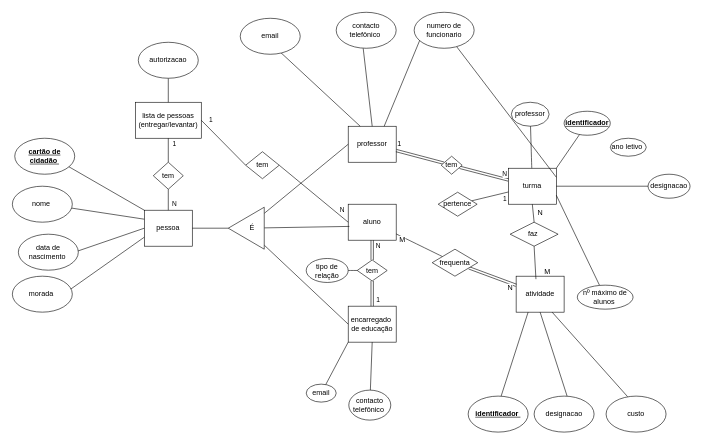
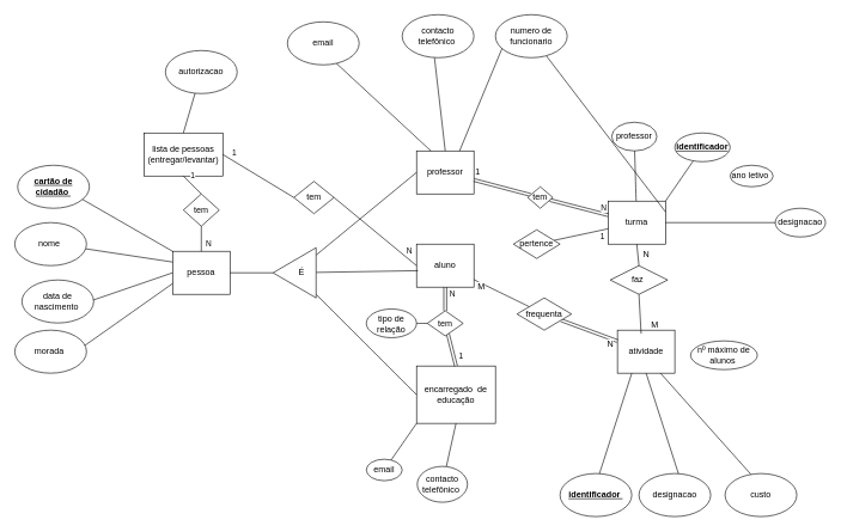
- <mxCell id="16" value="lista de pessoas (entregar/levantar)" style="rounded=0;whiteSpace=wrap;html=1;" parent="1" vertex="1"><mxGeometry x="225" y="170" width="110" height="60" as="geometry" /></mxCell>
+ <mxCell id="16" value="lista de pessoas (entregar/levantar)" style="rounded=0;whiteSpace=wrap;html=1;" parent="1" vertex="1"><mxGeometry x="200" y="185" width="110" height="60" as="geometry" /></mxCell>
- <mxCell id="60" value="pertence" style="rhombus;whiteSpace=wrap;html=1;" parent="1" vertex="1"><mxGeometry x="730" y="320" width="65" height="40" as="geometry" /></mxCell>
+ <mxCell id="60" value="pertence" style="rhombus;whiteSpace=wrap;html=1;" parent="1" vertex="1"><mxGeometry x="715" y="320" width="65" height="40" as="geometry" /></mxCell>
- <mxCell id="26" value="" style="endArrow=none;html=1;rounded=0;exitX=1;exitY=0.75;exitDx=0;exitDy=0;" parent="1" source="22" edge="1" target="41"><mxGeometry width="50" height="50" relative="1" as="geometry"><mxPoint x="1020" y="400" as="sourcePoint" /><mxPoint x="1080" y="380" as="targetPoint" /></mxGeometry></mxCell>
- <mxCell id="14" value="encarregado&amp;nbsp; de educação" style="rounded=0;whiteSpace=wrap;html=1;" parent="1" vertex="1"><mxGeometry x="580" y="510" width="80" height="60" as="geometry" /></mxCell>
+ <mxCell id="14" value="encarregado&amp;nbsp; de educação" style="rounded=0;whiteSpace=wrap;html=1;" parent="1" vertex="1"><mxGeometry x="580" y="510" width="110" height="80" as="geometry" /></mxCell>
